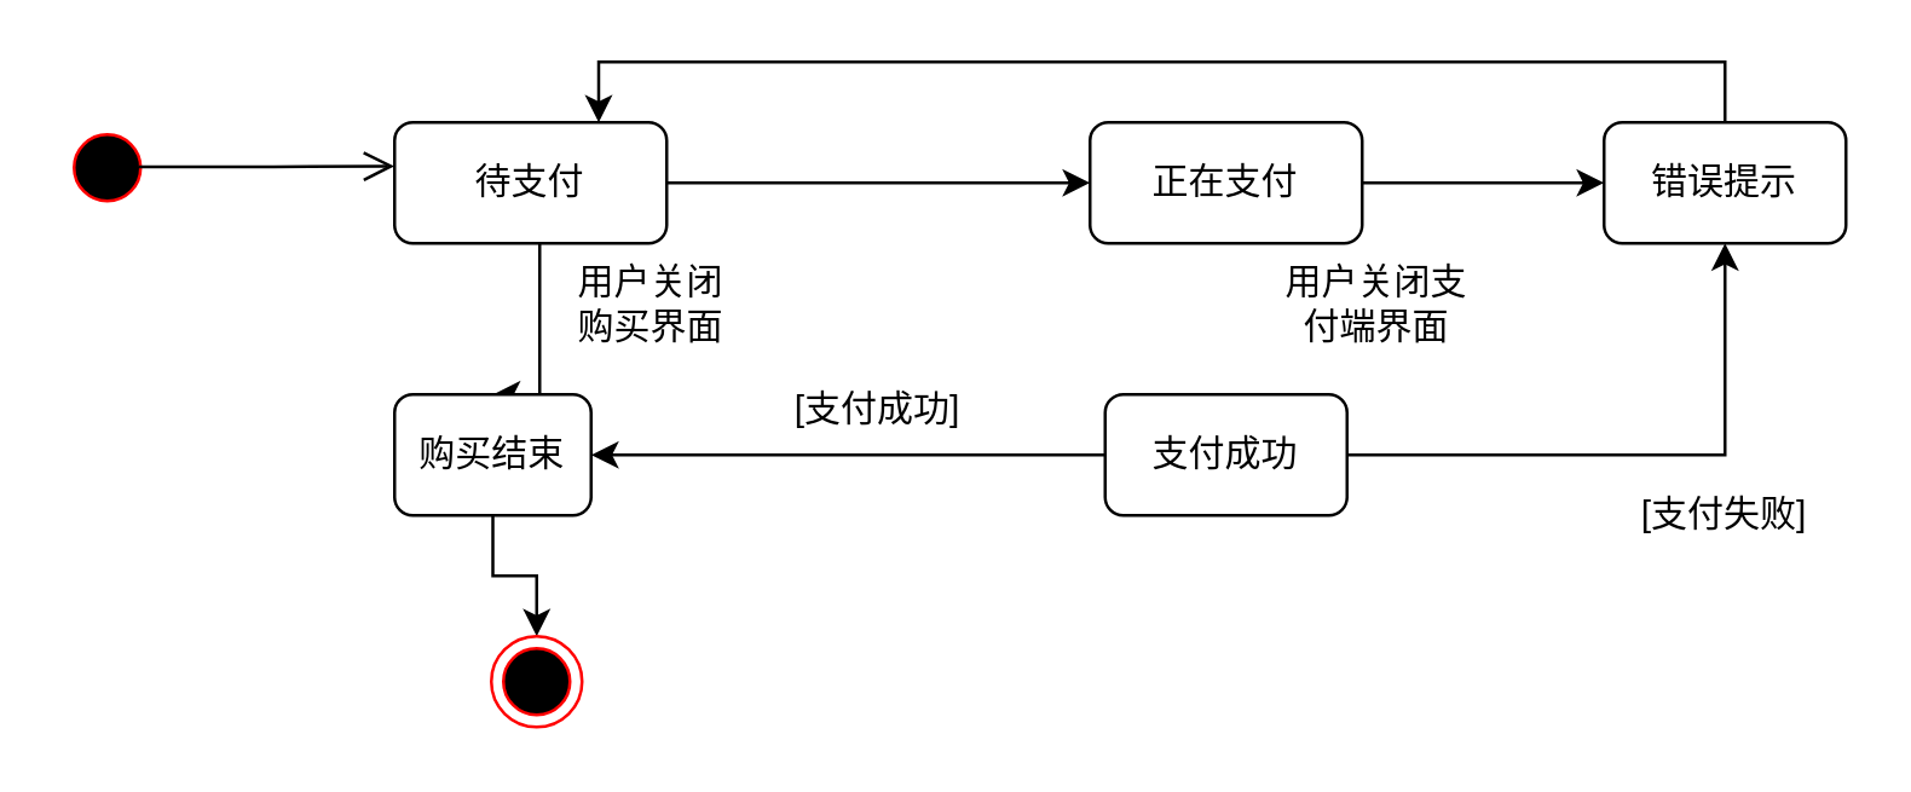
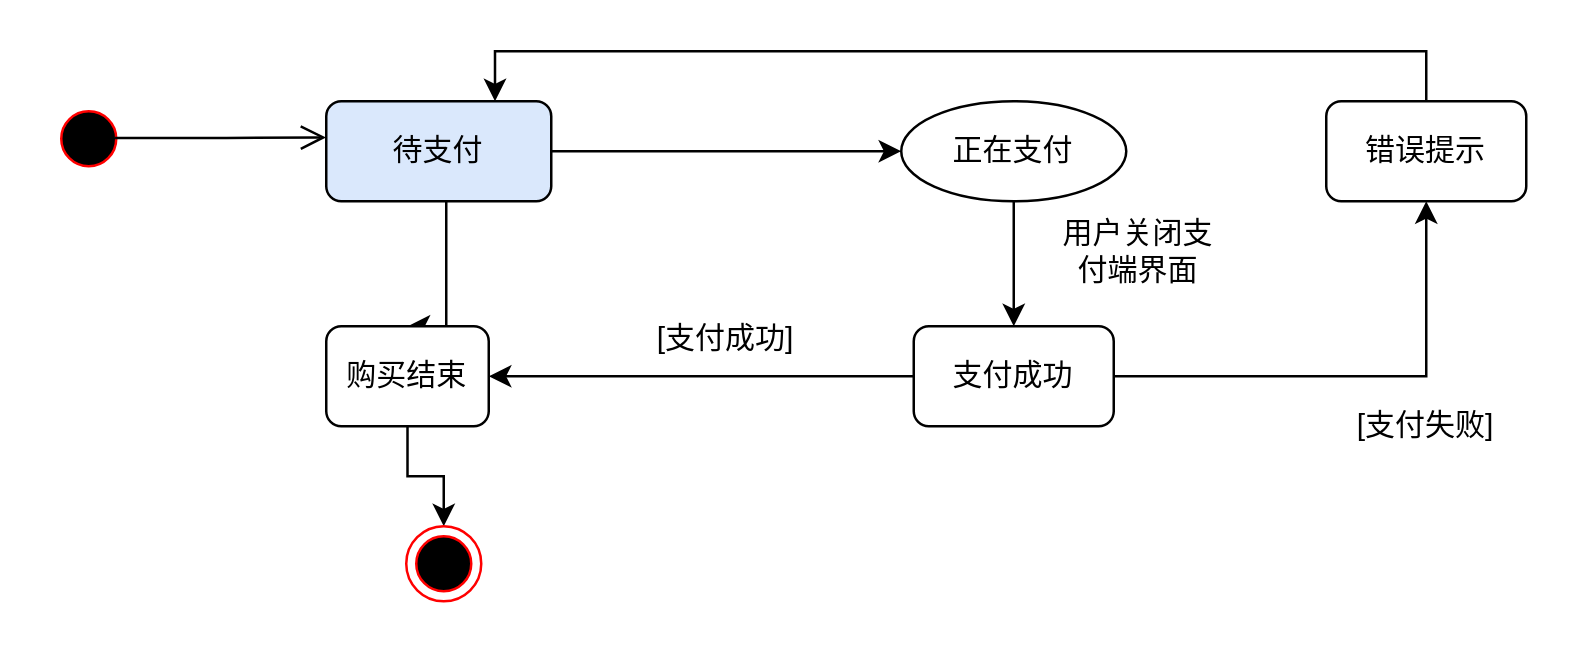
- <mxCell id="4" value="待支付" style="rounded=1;whiteSpace=wrap;html=1;" vertex="1" parent="1"><mxGeometry x="130" y="40" width="90" height="40" as="geometry" /></mxCell>
+ <mxCell id="4" value="待支付" style="rounded=1;whiteSpace=wrap;html=1;fillColor=#dae8fc;" vertex="1" parent="1"><mxGeometry x="130" y="40" width="90" height="40" as="geometry" /></mxCell>
- <mxCell id="8" value="正在支付" style="rounded=1;whiteSpace=wrap;html=1;fillColor=#FFFFFF;" vertex="1" parent="1"><mxGeometry x="360" y="40" width="90" height="40" as="geometry" /></mxCell>
+ <mxCell id="8" value="正在支付" style="ellipse;whiteSpace=wrap;html=1;fillColor=#FFFFFF;" vertex="1" parent="1"><mxGeometry x="360" y="40" width="90" height="40" as="geometry" /></mxCell>
- <mxCell id="7" style="edgeStyle=orthogonalEdgeStyle;rounded=0;orthogonalLoop=1;jettySize=auto;html=1;" edge="1" parent="1" source="8" target="13"><mxGeometry relative="1" as="geometry" /></mxCell>
+ <mxCell id="7" style="edgeStyle=orthogonalEdgeStyle;rounded=0;orthogonalLoop=1;jettySize=auto;html=1;entryX=0.5;entryY=0;entryDx=0;entryDy=0;" edge="1" parent="1" source="8" target="11"><mxGeometry relative="1" as="geometry" /></mxCell>
- <mxCell id="20" value="用户关闭购买界面" style="text;html=1;strokeColor=none;fillColor=none;align=center;verticalAlign=middle;whiteSpace=wrap;rounded=0;" vertex="1" parent="1"><mxGeometry x="190" y="90" width="50" height="20" as="geometry" /></mxCell>
